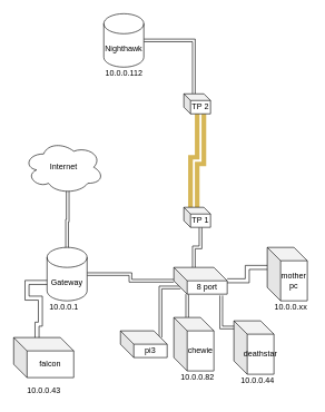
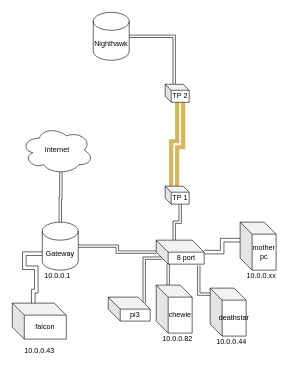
- <mxCell id="19" value="&lt;div&gt;10.0.0.112&lt;/div&gt;" style="text;html=1;resizable=0;autosize=1;align=center;verticalAlign=middle;points=[];fillColor=none;strokeColor=none;rounded=0;" parent="1" vertex="1"><mxGeometry x="150" y="100" width="70" height="20" as="geometry" /></mxCell>
